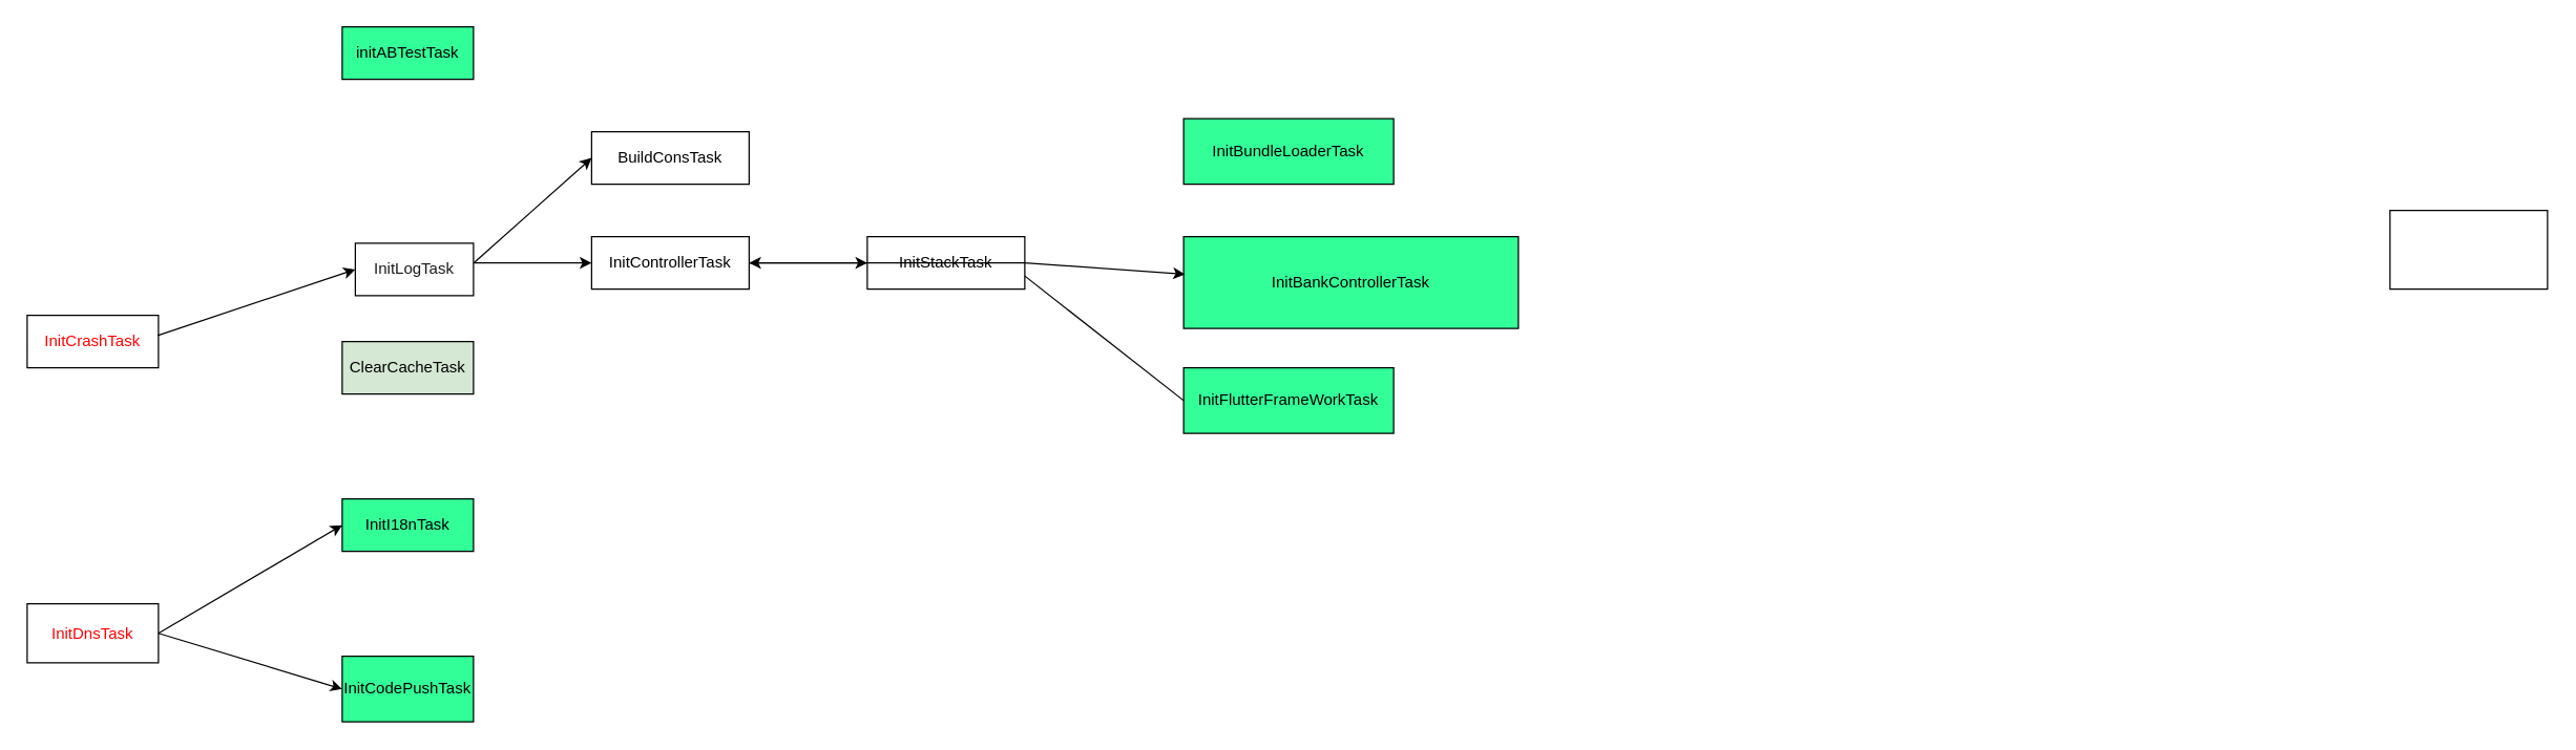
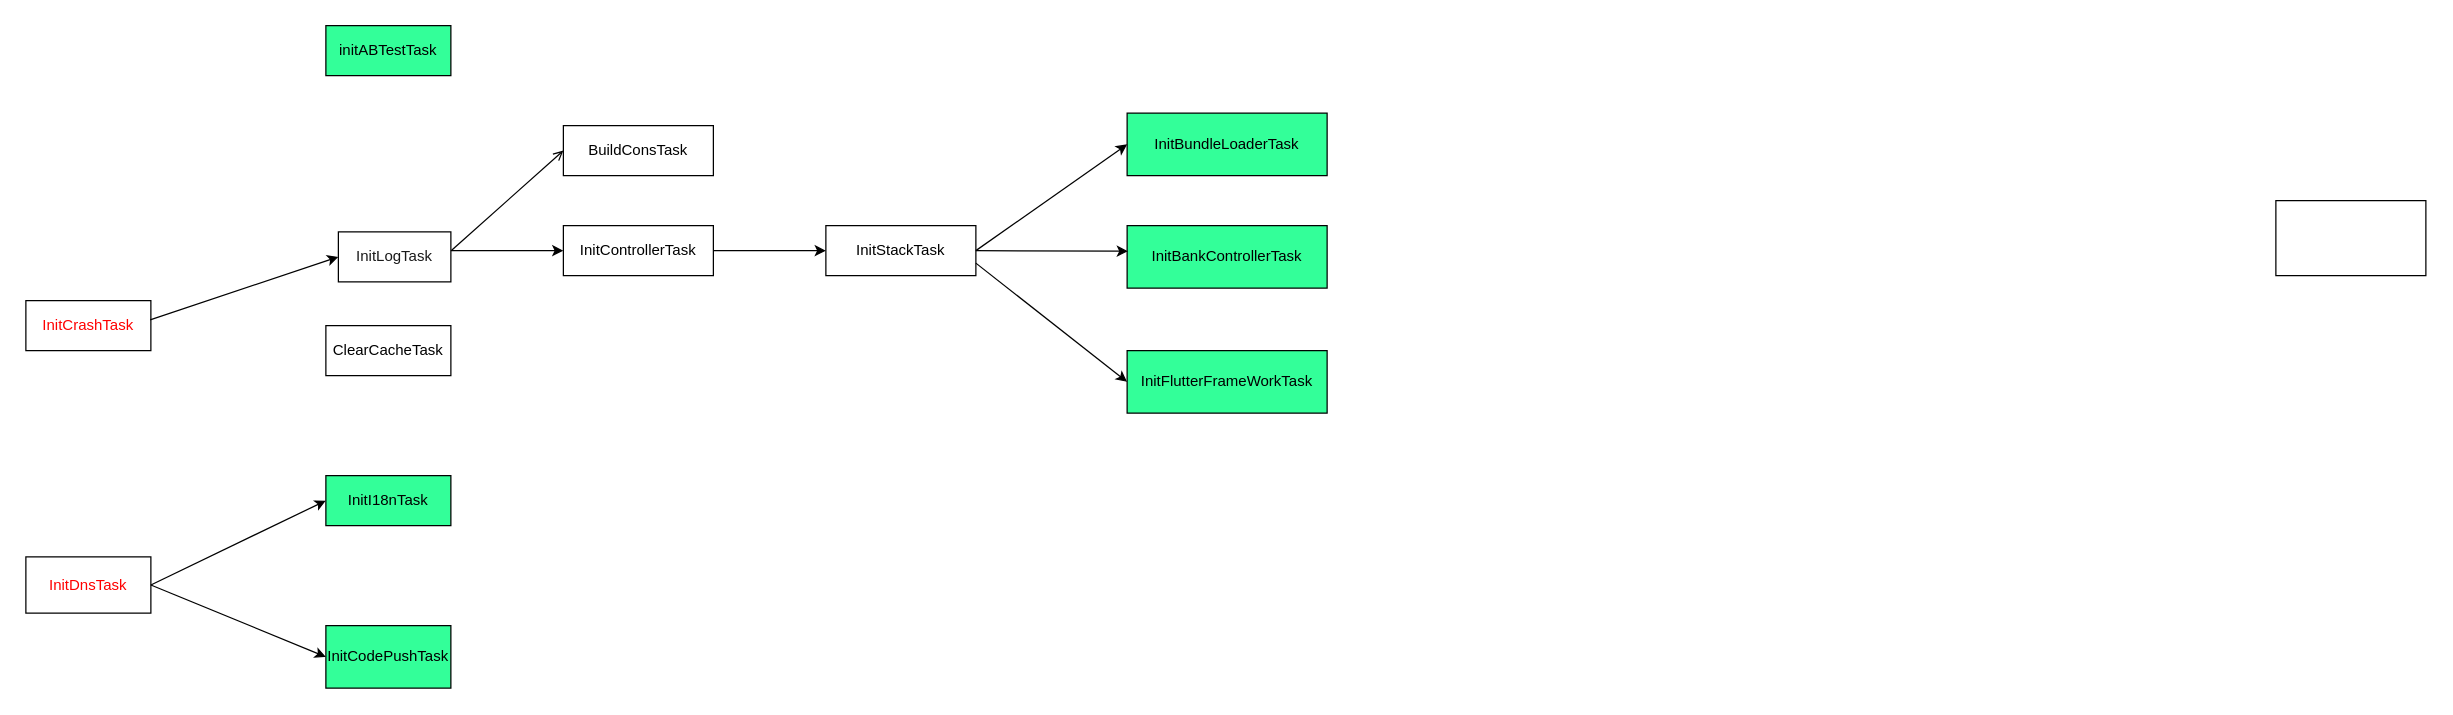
- <mxCell id="8" value="" style="endArrow=classic;html=1;rounded=0;entryX=0;entryY=0.5;entryDx=0;entryDy=0;exitX=1.007;exitY=0.367;exitDx=0;exitDy=0;exitPerimeter=0;" edge="1" parent="1" source="4" target="5"><mxGeometry relative="1" as="geometry"><mxPoint x="350" y="200" as="sourcePoint" /><mxPoint x="450" y="200" as="targetPoint" /></mxGeometry></mxCell>
+ <mxCell id="8" value="" style="endArrow=open;html=1;rounded=0;entryX=0;entryY=0.5;entryDx=0;entryDy=0;exitX=1.007;exitY=0.367;exitDx=0;exitDy=0;exitPerimeter=0;" edge="1" parent="1" source="4" target="5"><mxGeometry relative="1" as="geometry"><mxPoint x="350" y="200" as="sourcePoint" /><mxPoint x="450" y="200" as="targetPoint" /></mxGeometry></mxCell>
- <mxCell id="18" value="" style="endArrow=classic;html=1;rounded=0;exitX=1;exitY=0.5;exitDx=0;exitDy=0;" edge="1" parent="1" source="12" target="10"><mxGeometry relative="1" as="geometry"><mxPoint x="780" y="180" as="sourcePoint" /><mxPoint x="880" y="180" as="targetPoint" /></mxGeometry></mxCell>
+ <mxCell id="18" value="" style="endArrow=classic;html=1;rounded=0;entryX=0;entryY=0.5;entryDx=0;entryDy=0;exitX=1;exitY=0.5;exitDx=0;exitDy=0;" edge="1" parent="1" source="12" target="14"><mxGeometry relative="1" as="geometry"><mxPoint x="780" y="180" as="sourcePoint" /><mxPoint x="880" y="180" as="targetPoint" /></mxGeometry></mxCell>
- <mxCell id="15" value="InitBankControllerTask" style="rounded=0;whiteSpace=wrap;html=1;fillColor=#33FF99;" vertex="1" parent="1"><mxGeometry x="901" y="180" width="255" height="70" as="geometry" /></mxCell>
+ <mxCell id="15" value="InitBankControllerTask" style="rounded=0;whiteSpace=wrap;html=1;fillColor=#33FF99;" vertex="1" parent="1"><mxGeometry x="901" y="180" width="160" height="50" as="geometry" /></mxCell>
- <mxCell id="9" value="ClearCacheTask" style="rounded=0;whiteSpace=wrap;html=1;fillColor=#d5e8d4;" vertex="1" parent="1"><mxGeometry x="260" y="260" width="100" height="40" as="geometry" /></mxCell>
+ <mxCell id="9" value="ClearCacheTask" style="rounded=0;whiteSpace=wrap;html=1;" vertex="1" parent="1"><mxGeometry x="260" y="260" width="100" height="40" as="geometry" /></mxCell>
- <mxCell id="19" value="" style="endArrow=none;html=1;rounded=0;entryX=0;entryY=0.5;entryDx=0;entryDy=0;exitX=1;exitY=0.75;exitDx=0;exitDy=0;" edge="1" parent="1" source="12" target="16"><mxGeometry relative="1" as="geometry"><mxPoint x="750" y="250" as="sourcePoint" /><mxPoint x="850" y="250" as="targetPoint" /></mxGeometry></mxCell>
+ <mxCell id="19" value="" style="endArrow=classic;html=1;rounded=0;entryX=0;entryY=0.5;entryDx=0;entryDy=0;exitX=1;exitY=0.75;exitDx=0;exitDy=0;" edge="1" parent="1" source="12" target="16"><mxGeometry relative="1" as="geometry"><mxPoint x="750" y="250" as="sourcePoint" /><mxPoint x="850" y="250" as="targetPoint" /></mxGeometry></mxCell>
- <mxCell id="20" value="&lt;span style=&quot;color: #ff0000;&quot;&gt;InitDnsTask&lt;/span&gt;" style="rounded=0;whiteSpace=wrap;html=1;" vertex="1" parent="1"><mxGeometry x="20" y="460" width="100" height="45" as="geometry" /></mxCell>
+ <mxCell id="20" value="&lt;span style=&quot;color: #ff0000;&quot;&gt;InitDnsTask&lt;/span&gt;" style="rounded=0;whiteSpace=wrap;html=1;" vertex="1" parent="1"><mxGeometry x="20" y="445" width="100" height="45" as="geometry" /></mxCell>
